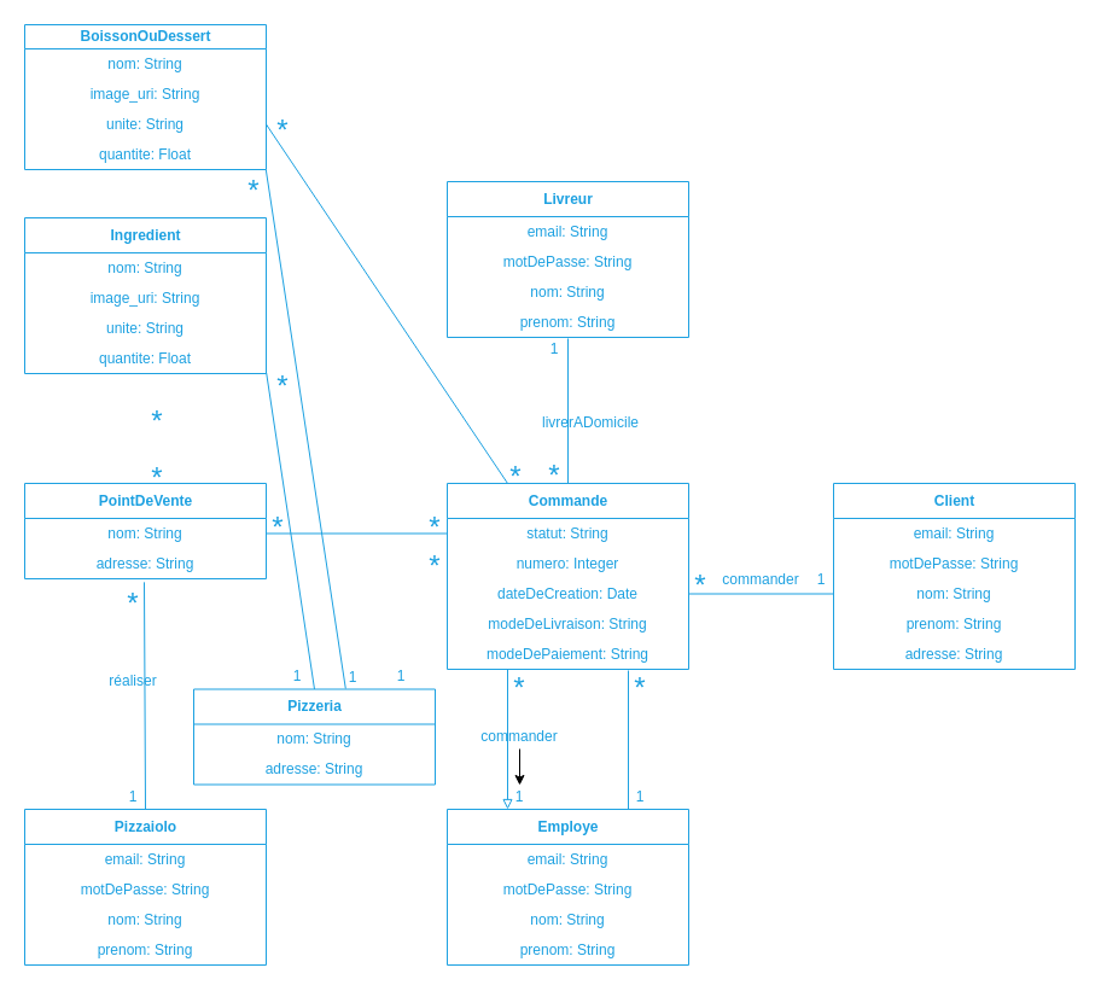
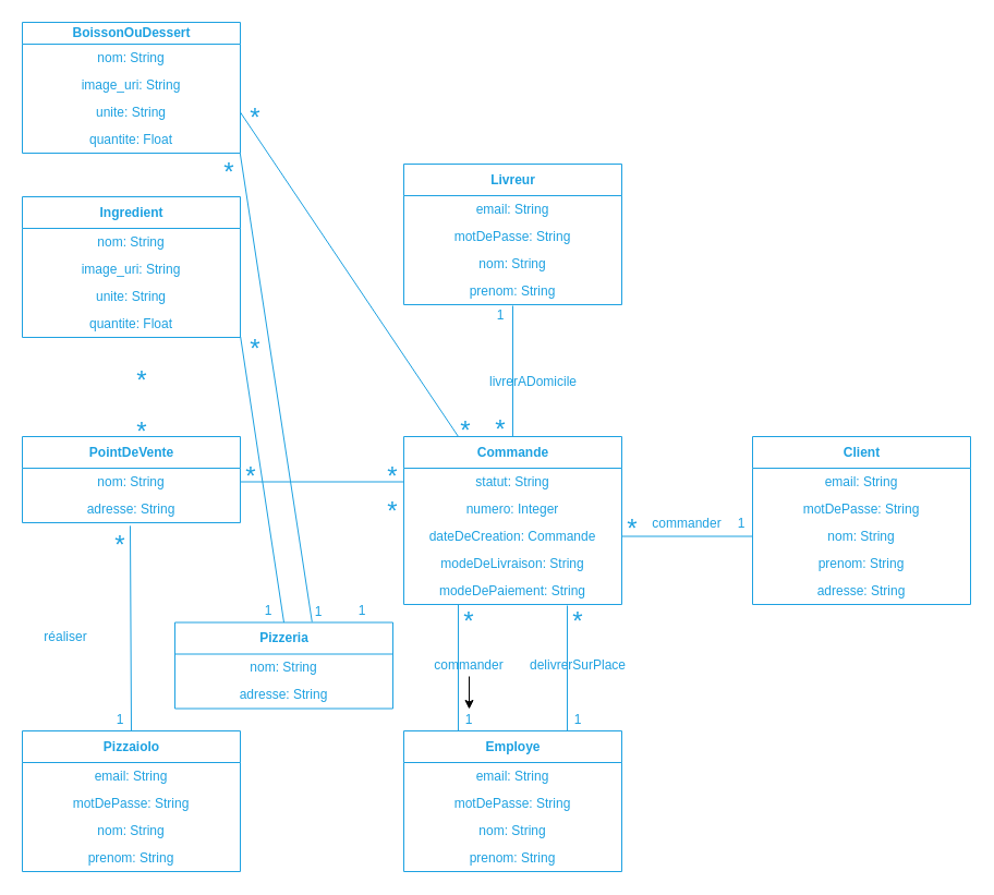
- <mxCell id="6" value="&lt;font color=&quot;#1da1e1&quot;&gt;dateDeCreation: Date&lt;/font&gt;" style="text;html=1;strokeColor=none;fillColor=none;align=center;verticalAlign=middle;spacingLeft=4;spacingRight=4;overflow=hidden;rotatable=0;points=[[0,0.5],[1,0.5]];portConstraint=eastwest;" parent="3" vertex="1"><mxGeometry y="79" width="200" height="25" as="geometry" /></mxCell>
+ <mxCell id="6" value="&lt;font color=&quot;#1da1e1&quot;&gt;dateDeCreation: Commande&lt;/font&gt;" style="text;html=1;strokeColor=none;fillColor=none;align=center;verticalAlign=middle;spacingLeft=4;spacingRight=4;overflow=hidden;rotatable=0;points=[[0,0.5],[1,0.5]];portConstraint=eastwest;" parent="3" vertex="1"><mxGeometry y="79" width="200" height="25" as="geometry" /></mxCell>
- <mxCell id="39" value="&lt;font color=&quot;#1da1e1&quot;&gt;réaliser&lt;/font&gt;" style="text;html=1;strokeColor=none;fillColor=none;align=center;verticalAlign=middle;whiteSpace=wrap;rounded=0;" parent="1" vertex="1"><mxGeometry x="70" y="554" width="80" height="20" as="geometry" /></mxCell>
+ <mxCell id="39" value="&lt;font color=&quot;#1da1e1&quot;&gt;réaliser&lt;/font&gt;" style="text;html=1;strokeColor=none;fillColor=none;align=center;verticalAlign=middle;whiteSpace=wrap;rounded=0;" parent="1" vertex="1"><mxGeometry x="20" y="574" width="80" height="20" as="geometry" /></mxCell>
+ <mxCell id="35" value="&lt;font color=&quot;#1da1e1&quot;&gt;delivrerSurPlace&lt;/font&gt;" style="text;html=1;strokeColor=none;fillColor=none;align=center;verticalAlign=middle;whiteSpace=wrap;rounded=0;" parent="1" vertex="1"><mxGeometry x="490" y="600" width="80" height="20" as="geometry" /></mxCell>
- <mxCell id="23" style="rounded=0;orthogonalLoop=1;jettySize=auto;html=1;entryX=0.25;entryY=0;entryDx=0;entryDy=0;endArrow=block;endFill=0;strokeColor=#1DA1E1;exitX=0.25;exitY=1;exitDx=0;exitDy=0;" parent="1" source="3" target="18" edge="1"><mxGeometry relative="1" as="geometry"><mxPoint x="430" y="580" as="sourcePoint" /></mxGeometry></mxCell>
+ <mxCell id="23" style="rounded=0;orthogonalLoop=1;jettySize=auto;html=1;entryX=0.25;entryY=0;entryDx=0;entryDy=0;endArrow=none;endFill=0;strokeColor=#1DA1E1;exitX=0.25;exitY=1;exitDx=0;exitDy=0;" parent="1" source="3" target="18" edge="1"><mxGeometry relative="1" as="geometry"><mxPoint x="430" y="580" as="sourcePoint" /></mxGeometry></mxCell>
